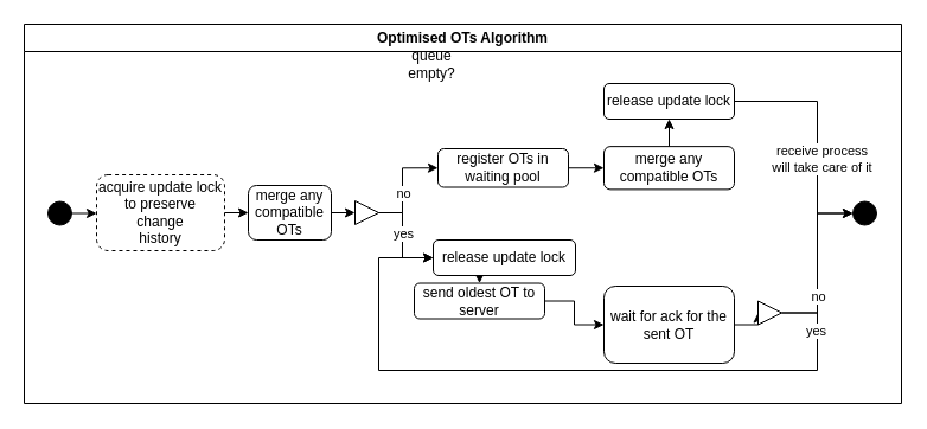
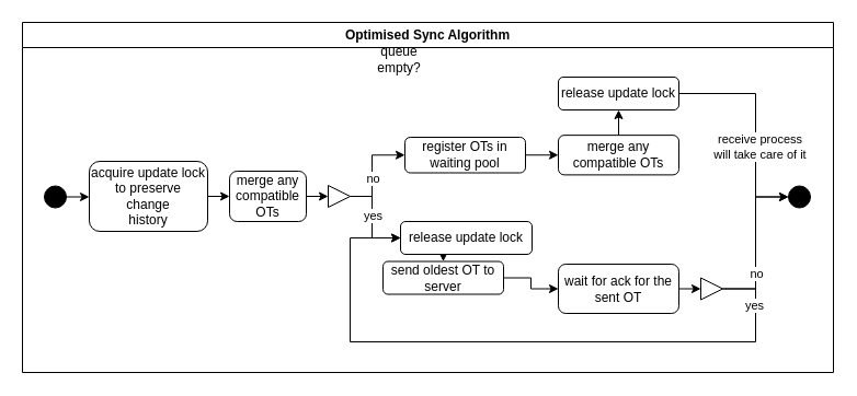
- <mxCell id="2" value="Optimised OTs Algorithm" style="swimlane;whiteSpace=wrap;html=1;" vertex="1" parent="1"><mxGeometry x="20" y="20" width="740" height="320" as="geometry" /></mxCell>
+ <mxCell id="2" value="Optimised Sync Algorithm" style="swimlane;whiteSpace=wrap;html=1;" vertex="1" parent="1"><mxGeometry x="20" y="20" width="740" height="320" as="geometry" /></mxCell>
- <mxCell id="28" value="&lt;div&gt;acquire update lock&lt;/div&gt;&lt;div&gt;to preserve&lt;/div&gt;&lt;div&gt;change&lt;/div&gt;&lt;div&gt;history&lt;/div&gt;" style="rounded=1;whiteSpace=wrap;html=1;dashed=1;" vertex="1" parent="2"><mxGeometry x="61" y="127" width="108" height="64" as="geometry" /></mxCell>
+ <mxCell id="28" value="&lt;div&gt;acquire update lock&lt;/div&gt;&lt;div&gt;to preserve&lt;/div&gt;&lt;div&gt;change&lt;/div&gt;&lt;div&gt;history&lt;/div&gt;" style="rounded=1;whiteSpace=wrap;html=1;" vertex="1" parent="2"><mxGeometry x="61" y="127" width="108" height="64" as="geometry" /></mxCell>
- <mxCell id="20" value="&lt;div&gt;wait for ack for the sent OT&lt;/div&gt;" style="rounded=1;whiteSpace=wrap;html=1;" vertex="1" parent="2"><mxGeometry x="489" y="221" width="110" height="65" as="geometry" /></mxCell>
+ <mxCell id="20" value="&lt;div&gt;wait for ack for the sent OT&lt;/div&gt;" style="rounded=1;whiteSpace=wrap;html=1;" vertex="1" parent="2"><mxGeometry x="489" y="221" width="110" height="45" as="geometry" /></mxCell>
